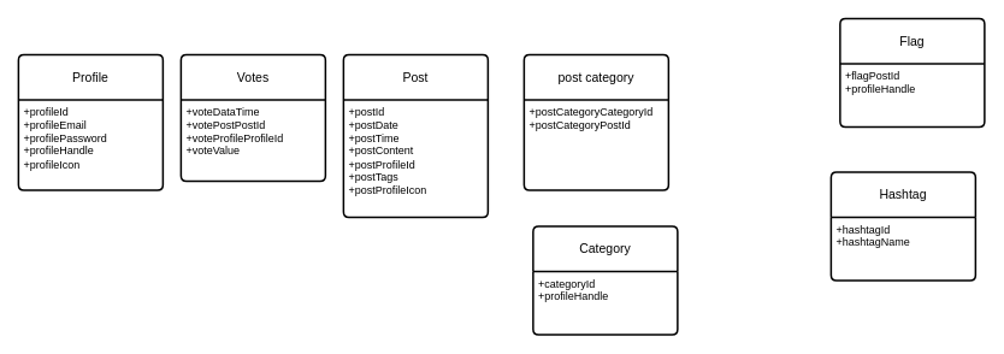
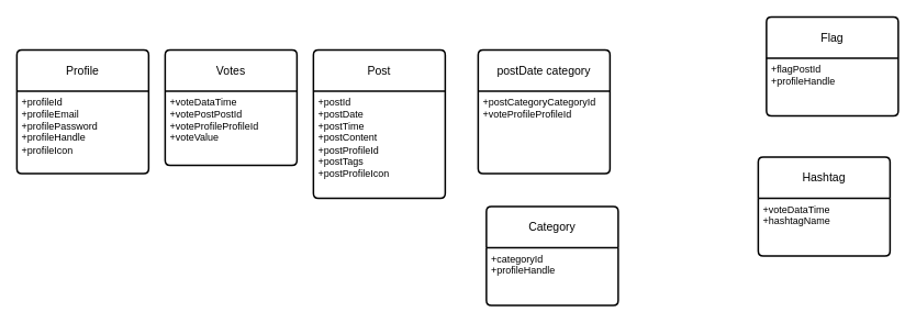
- <mxCell id="14" value="post category" style="swimlane;childLayout=stackLayout;horizontal=1;startSize=50;horizontalStack=0;rounded=1;fontSize=14;fontStyle=0;strokeWidth=2;resizeParent=0;resizeLast=1;shadow=0;dashed=0;align=center;arcSize=4;whiteSpace=wrap;html=1;" vertex="1" parent="1"><mxGeometry x="580" y="60" width="160" height="150" as="geometry" /></mxCell>
+ <mxCell id="14" value="postDate category" style="swimlane;childLayout=stackLayout;horizontal=1;startSize=50;horizontalStack=0;rounded=1;fontSize=14;fontStyle=0;strokeWidth=2;resizeParent=0;resizeLast=1;shadow=0;dashed=0;align=center;arcSize=4;whiteSpace=wrap;html=1;" vertex="1" parent="1"><mxGeometry x="580" y="60" width="160" height="150" as="geometry" /></mxCell>
- <mxCell id="15" value="+postCategoryCategoryId&lt;br&gt;+postCategoryPostId&lt;br&gt;" style="align=left;strokeColor=none;fillColor=none;spacingLeft=4;fontSize=12;verticalAlign=top;resizable=0;rotatable=0;part=1;html=1;" vertex="1" parent="14"><mxGeometry y="50" width="160" height="100" as="geometry" /></mxCell>
+ <mxCell id="15" value="+postCategoryCategoryId&lt;br&gt;+voteProfileProfileId&lt;br&gt;" style="align=left;strokeColor=none;fillColor=none;spacingLeft=4;fontSize=12;verticalAlign=top;resizable=0;rotatable=0;part=1;html=1;" vertex="1" parent="14"><mxGeometry y="50" width="160" height="100" as="geometry" /></mxCell>
- <mxCell id="13" value="+hashtagId&lt;br&gt;+hashtagName" style="align=left;strokeColor=none;fillColor=none;spacingLeft=4;fontSize=12;verticalAlign=top;resizable=0;rotatable=0;part=1;html=1;" parent="12" vertex="1"><mxGeometry y="50" width="160" height="70" as="geometry" /></mxCell>
+ <mxCell id="13" value="+voteDataTime&lt;br&gt;+hashtagName" style="align=left;strokeColor=none;fillColor=none;spacingLeft=4;fontSize=12;verticalAlign=top;resizable=0;rotatable=0;part=1;html=1;" parent="12" vertex="1"><mxGeometry y="50" width="160" height="70" as="geometry" /></mxCell>
